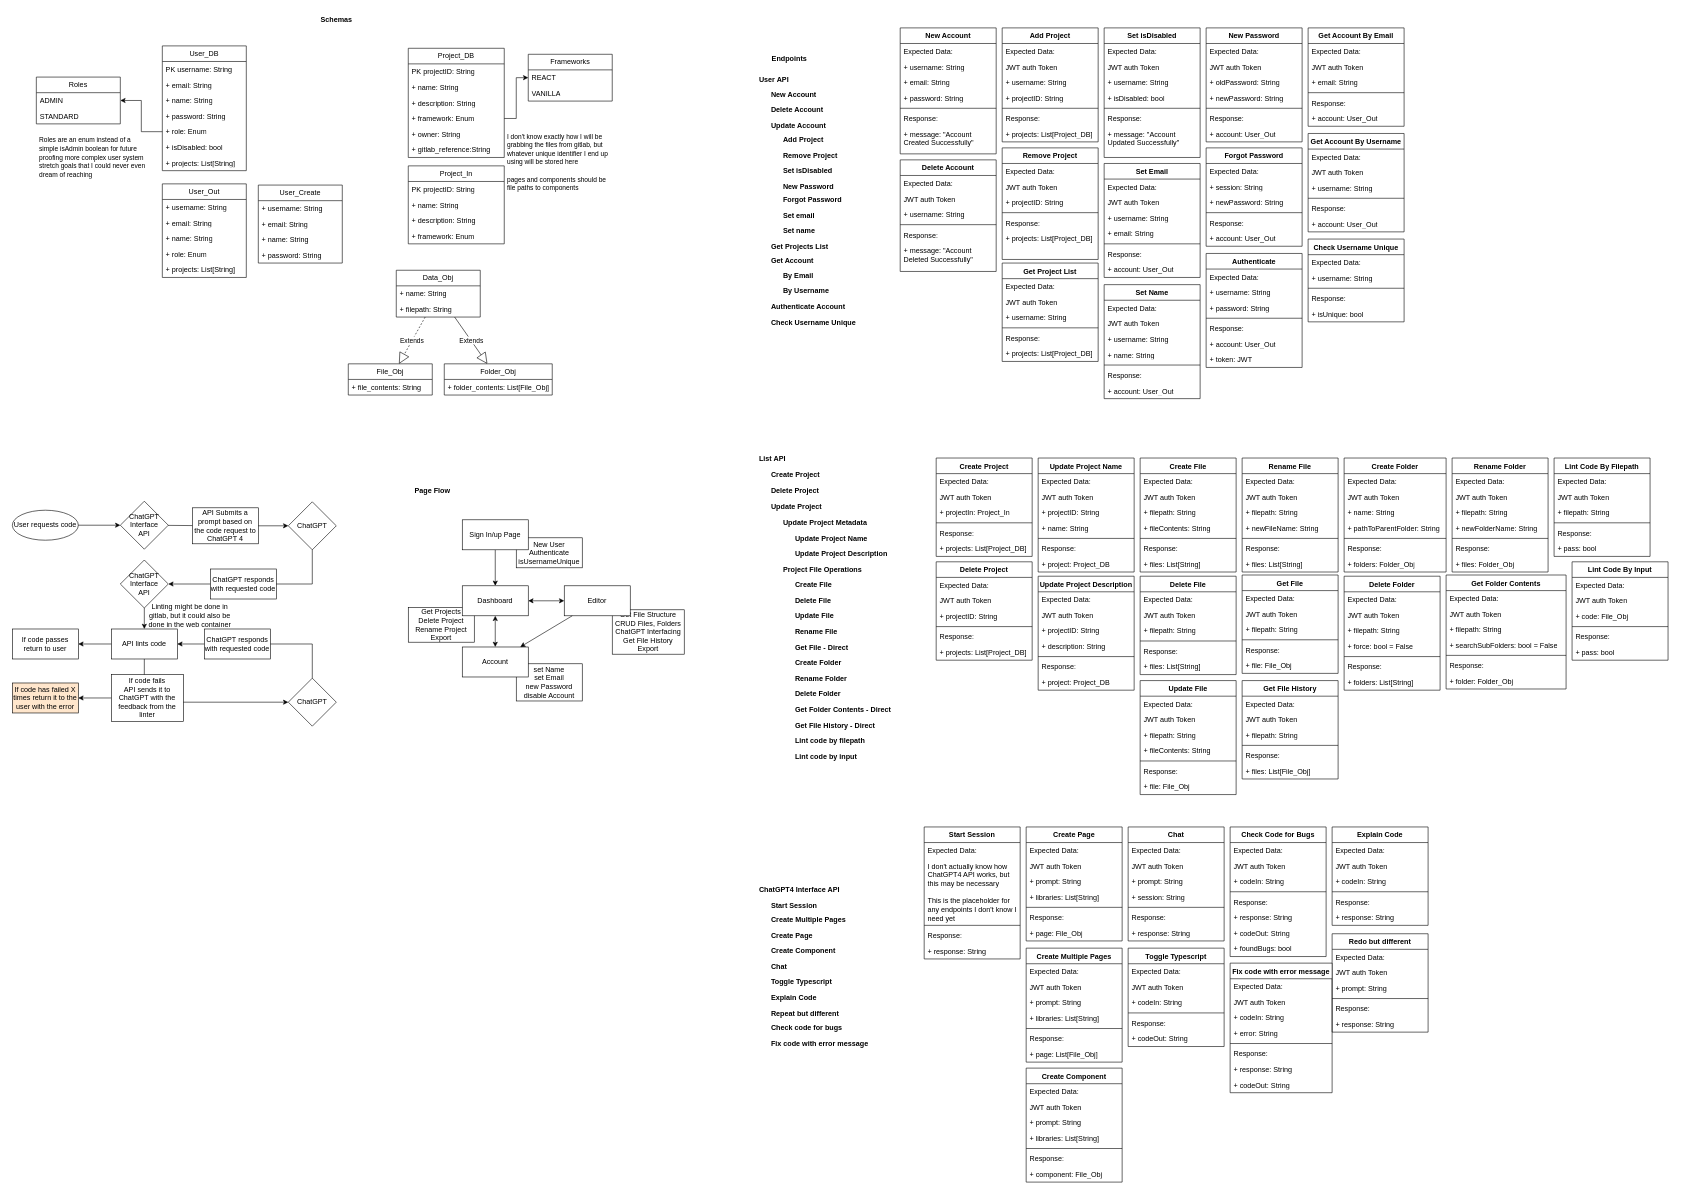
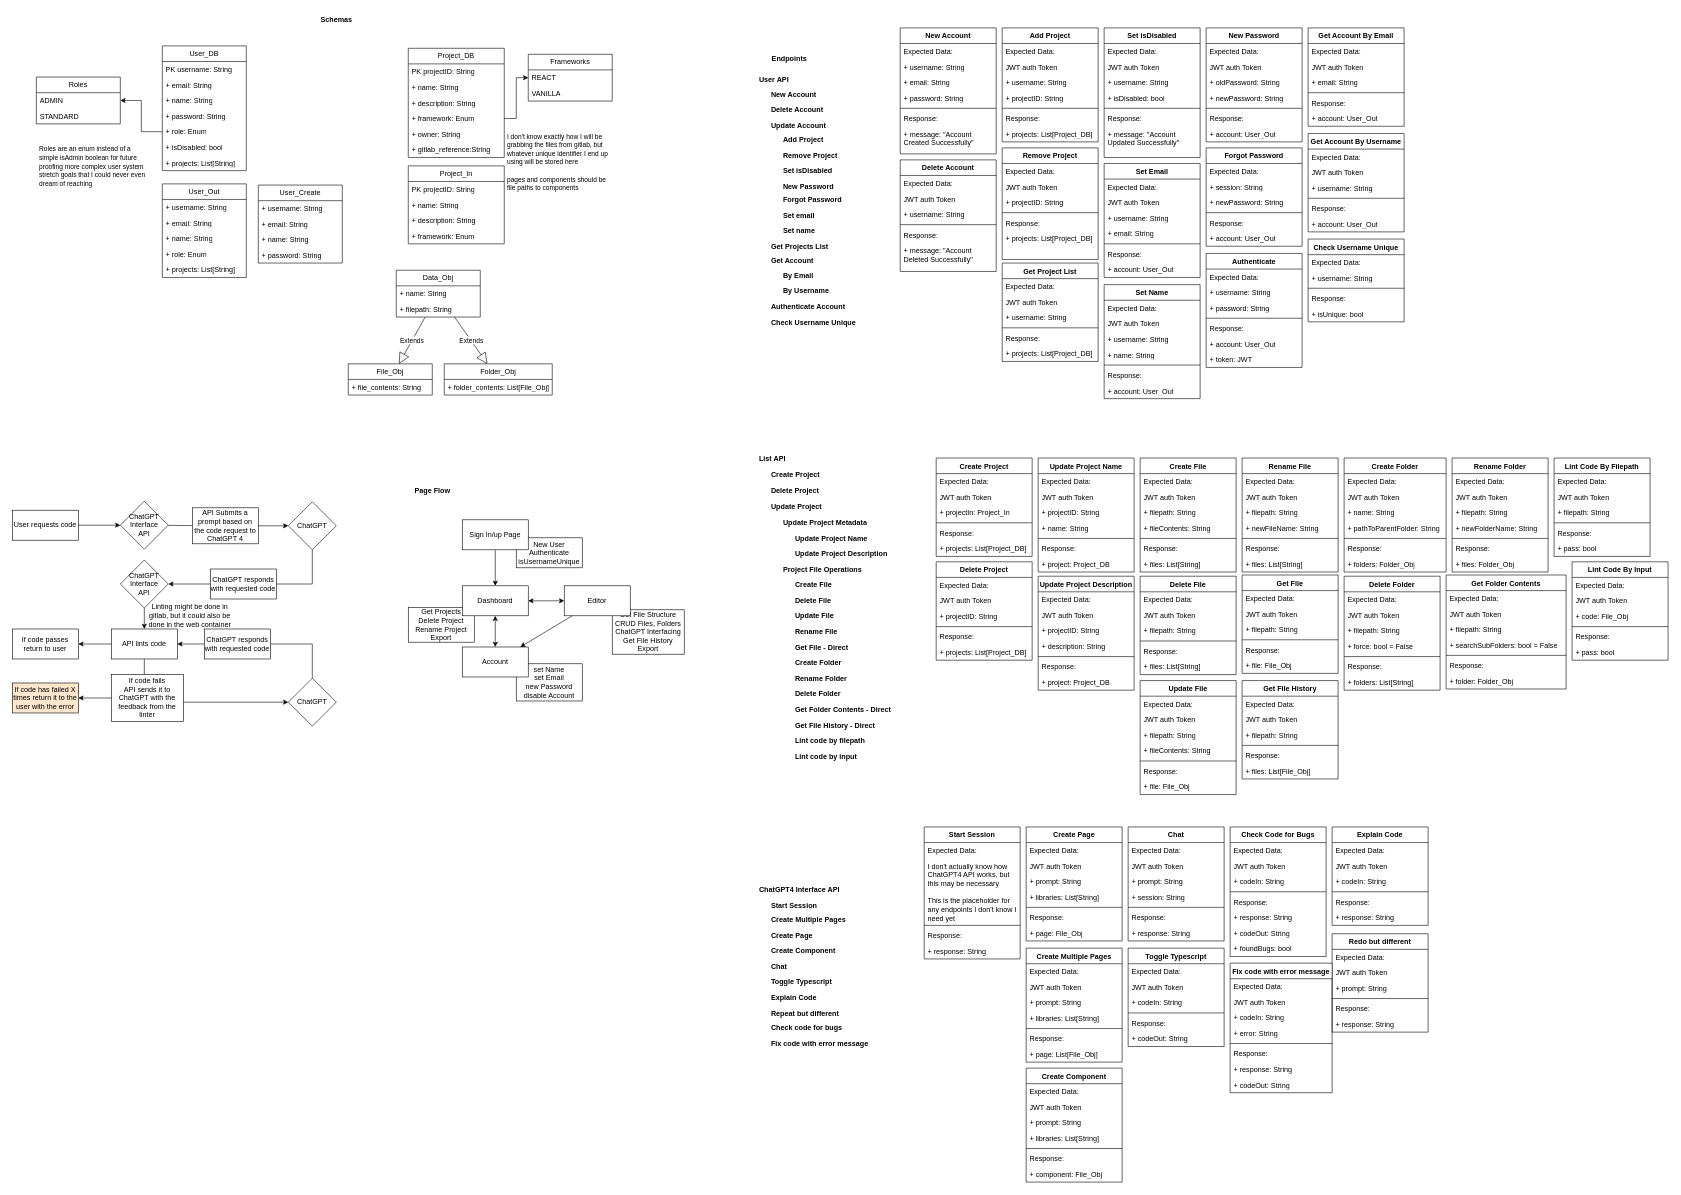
- <mxCell id="30" value="&lt;span style=&quot;font-size: 11px;&quot;&gt;Roles are an enum instead of a simple isAdmin boolean for future proofing more complex user system stretch goals that I could never even dream of reaching&lt;/span&gt;" style="text;html=1;strokeColor=none;fillColor=none;spacing=5;spacingTop=-20;whiteSpace=wrap;overflow=hidden;rounded=0;" parent="1" vertex="1"><mxGeometry x="60" y="236" width="190" height="90" as="geometry" /></mxCell>
+ <mxCell id="30" value="&lt;span style=&quot;font-size: 11px;&quot;&gt;Roles are an enum instead of a simple isAdmin boolean for future proofing more complex user system stretch goals that I could never even dream of reaching&lt;/span&gt;" style="text;html=1;strokeColor=none;fillColor=none;spacing=5;spacingTop=-20;whiteSpace=wrap;overflow=hidden;rounded=0;" parent="1" vertex="1"><mxGeometry x="60" y="251" width="190" height="90" as="geometry" /></mxCell>
- <mxCell id="293" value="Extends" style="endArrow=block;endSize=16;endFill=0;html=1;rounded=0;dashed=1;" parent="1" source="289" target="253" edge="1"><mxGeometry width="160" relative="1" as="geometry"><mxPoint x="725" y="528" as="sourcePoint" /><mxPoint x="670" y="616" as="targetPoint" /></mxGeometry></mxCell>
+ <mxCell id="293" value="Extends" style="endArrow=block;endSize=16;endFill=0;html=1;rounded=0;" parent="1" source="289" target="253" edge="1"><mxGeometry width="160" relative="1" as="geometry"><mxPoint x="725" y="528" as="sourcePoint" /><mxPoint x="670" y="616" as="targetPoint" /></mxGeometry></mxCell>
- <mxCell id="418" value="User requests code" style="ellipse;html=1;whiteSpace=wrap;" vertex="1" parent="1"><mxGeometry x="20" y="850" width="110" height="50" as="geometry" /></mxCell>
+ <mxCell id="418" value="User requests code" style="html=1;whiteSpace=wrap;" vertex="1" parent="1"><mxGeometry x="20" y="850" width="110" height="50" as="geometry" /></mxCell>
